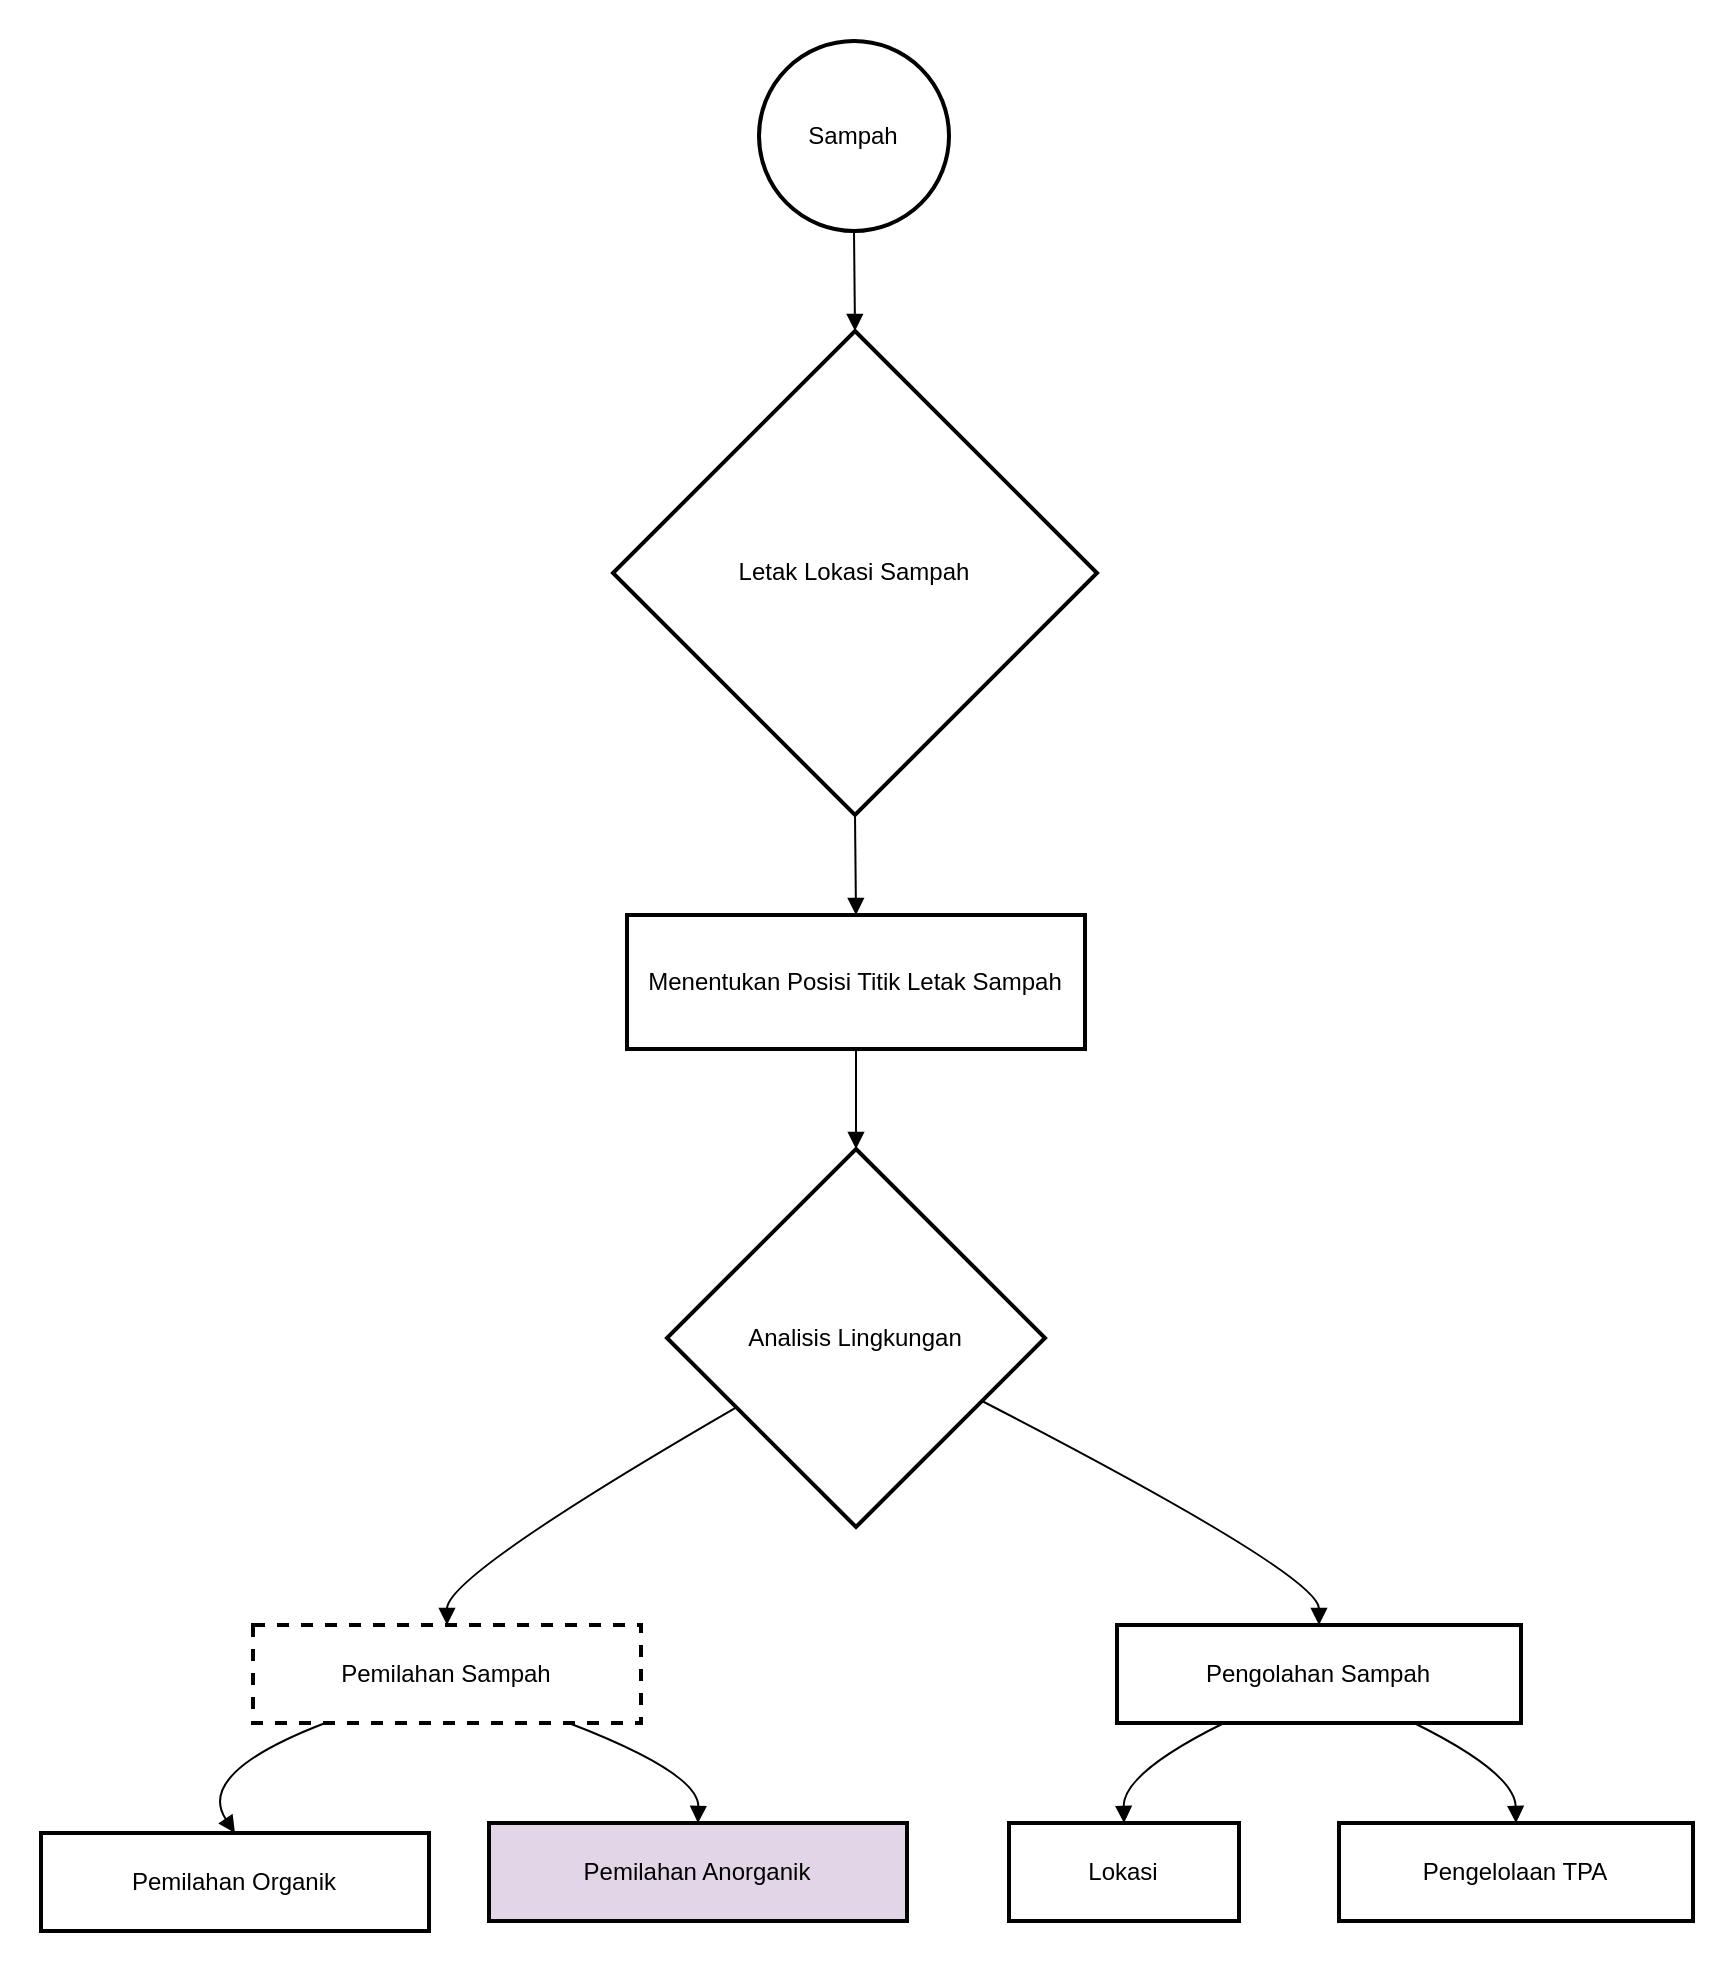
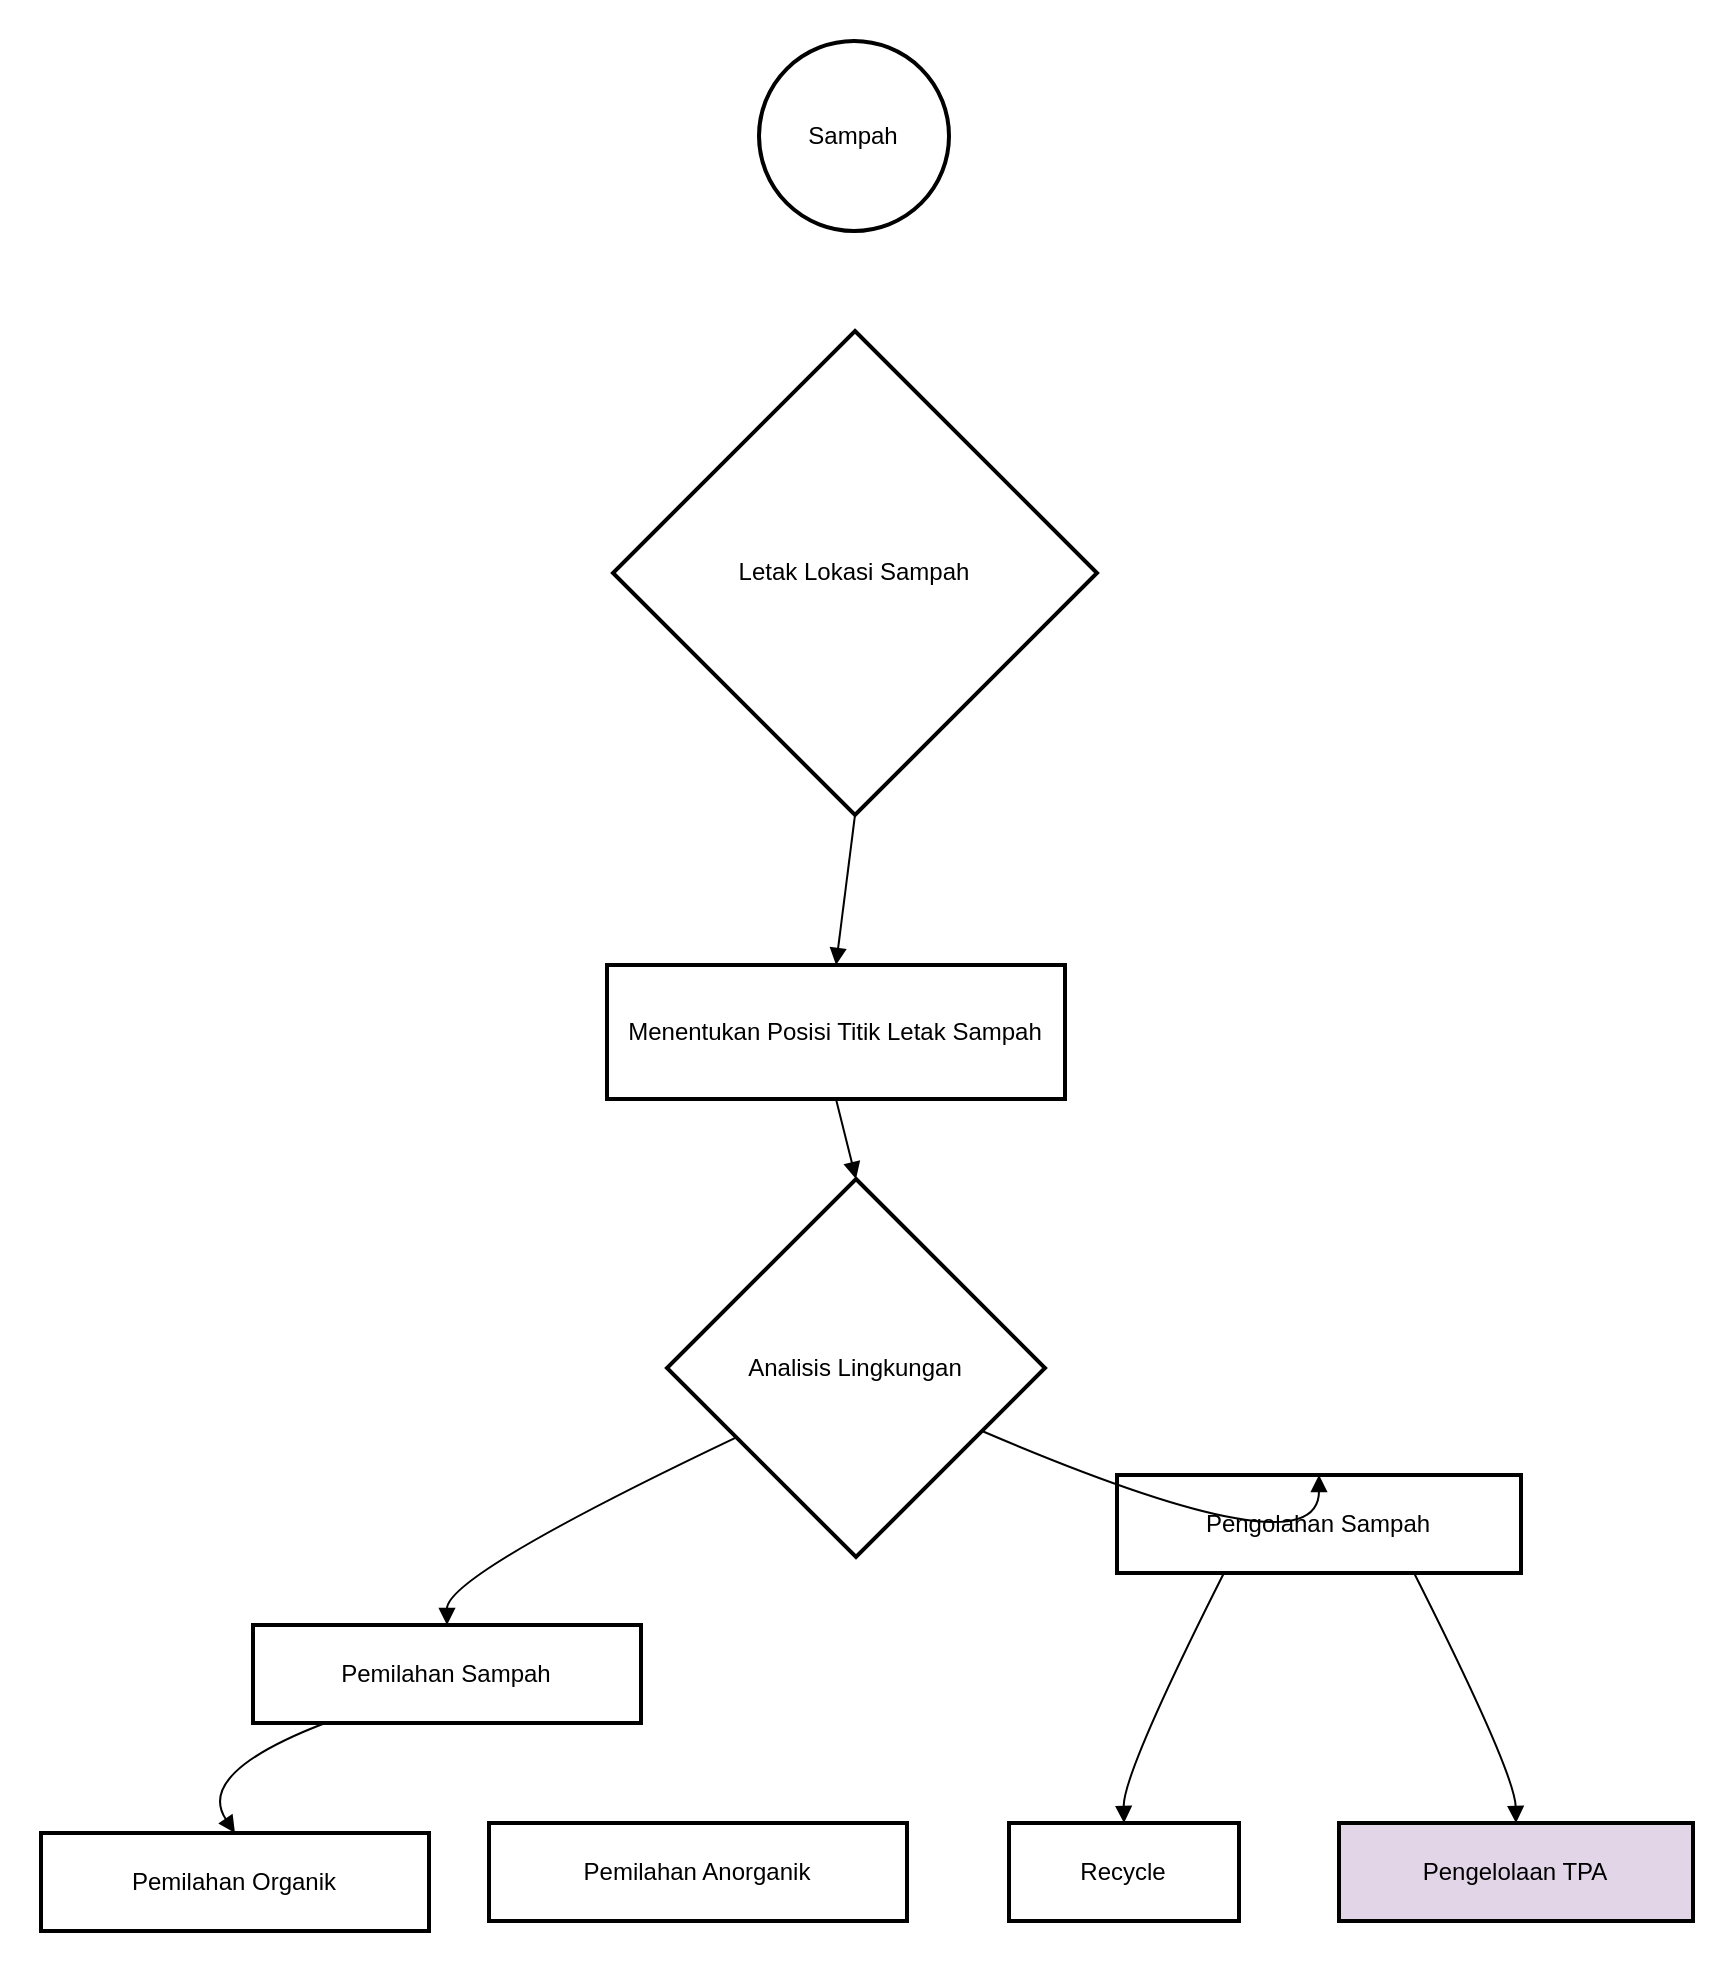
- <mxCell id="12" value="" style="curved=1;startArrow=none;endArrow=block;exitX=0.51;exitY=1;entryX=0.5;entryY=0;" edge="1" parent="1" source="2" target="3"><mxGeometry relative="1" as="geometry"><Array as="points" /></mxGeometry></mxCell>
- <mxCell id="4" value="Menentukan Posisi Titik Letak Sampah" style="whiteSpace=wrap;strokeWidth=2;" vertex="1" parent="1"><mxGeometry x="313" y="457" width="229" height="67" as="geometry" /></mxCell>
+ <mxCell id="4" value="Menentukan Posisi Titik Letak Sampah" style="whiteSpace=wrap;strokeWidth=2;" vertex="1" parent="1"><mxGeometry x="303" y="482" width="229" height="67" as="geometry" /></mxCell>
- <mxCell id="5" value="Analisis Lingkungan" style="rhombus;strokeWidth=2;whiteSpace=wrap;" vertex="1" parent="1"><mxGeometry x="333" y="574" width="189" height="189" as="geometry" /></mxCell>
+ <mxCell id="5" value="Analisis Lingkungan" style="rhombus;strokeWidth=2;whiteSpace=wrap;" vertex="1" parent="1"><mxGeometry x="333" y="589" width="189" height="189" as="geometry" /></mxCell>
- <mxCell id="6" value="Pemilahan Sampah" style="whiteSpace=wrap;strokeWidth=2;dashed=1;" vertex="1" parent="1"><mxGeometry x="126" y="812" width="194" height="49" as="geometry" /></mxCell>
+ <mxCell id="6" value="Pemilahan Sampah" style="whiteSpace=wrap;strokeWidth=2;" vertex="1" parent="1"><mxGeometry x="126" y="812" width="194" height="49" as="geometry" /></mxCell>
- <mxCell id="7" value="Pengolahan Sampah" style="whiteSpace=wrap;strokeWidth=2;" vertex="1" parent="1"><mxGeometry x="558" y="812" width="202" height="49" as="geometry" /></mxCell>
+ <mxCell id="7" value="Pengolahan Sampah" style="whiteSpace=wrap;strokeWidth=2;" vertex="1" parent="1"><mxGeometry x="558" y="737" width="202" height="49" as="geometry" /></mxCell>
- <mxCell id="18" value="" style="curved=1;startArrow=none;endArrow=block;exitX=0.82;exitY=1.01;entryX=0.5;entryY=0.01;" edge="1" parent="1" source="6" target="9"><mxGeometry relative="1" as="geometry"><Array as="points"><mxPoint x="349" y="886" /></Array></mxGeometry></mxCell>
- <mxCell id="9" value="Pemilahan Anorganik" style="whiteSpace=wrap;strokeWidth=2;fillColor=#e1d5e7;" vertex="1" parent="1"><mxGeometry x="244" y="911" width="209" height="49" as="geometry" /></mxCell>
+ <mxCell id="9" value="Pemilahan Anorganik" style="whiteSpace=wrap;strokeWidth=2;" vertex="1" parent="1"><mxGeometry x="244" y="911" width="209" height="49" as="geometry" /></mxCell>
- <mxCell id="11" value="Pengelolaan TPA" style="whiteSpace=wrap;strokeWidth=2;" vertex="1" parent="1"><mxGeometry x="669" y="911" width="177" height="49" as="geometry" /></mxCell>
+ <mxCell id="11" value="Pengelolaan TPA" style="whiteSpace=wrap;strokeWidth=2;fillColor=#e1d5e7;" vertex="1" parent="1"><mxGeometry x="669" y="911" width="177" height="49" as="geometry" /></mxCell>
- <mxCell id="10" value="Lokasi" style="whiteSpace=wrap;strokeWidth=2;" vertex="1" parent="1"><mxGeometry x="504" y="911" width="115" height="49" as="geometry" /></mxCell>
+ <mxCell id="10" value="Recycle" style="whiteSpace=wrap;strokeWidth=2;" vertex="1" parent="1"><mxGeometry x="504" y="911" width="115" height="49" as="geometry" /></mxCell>
